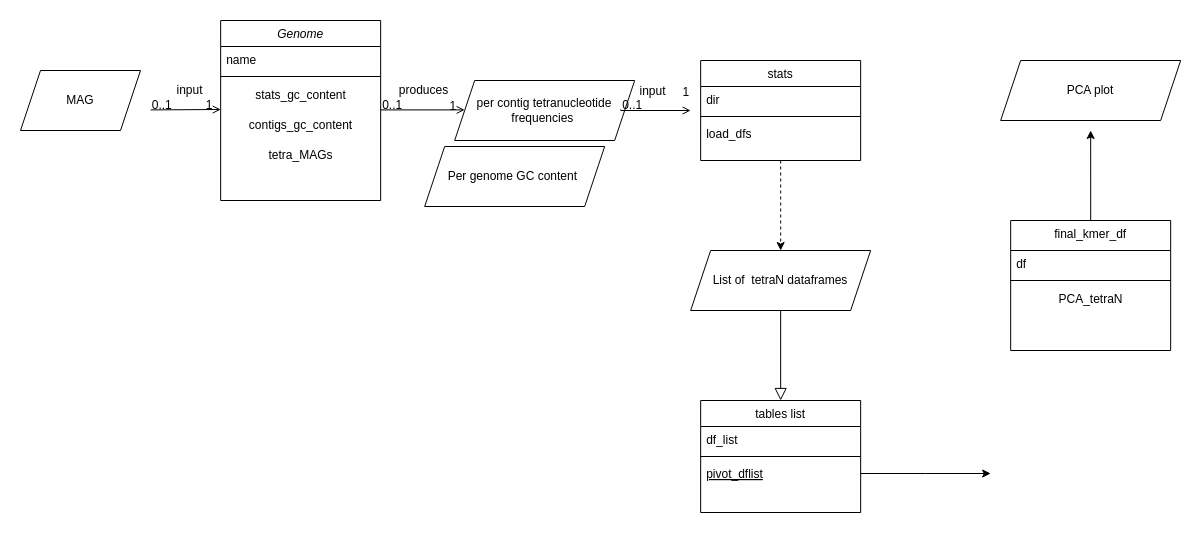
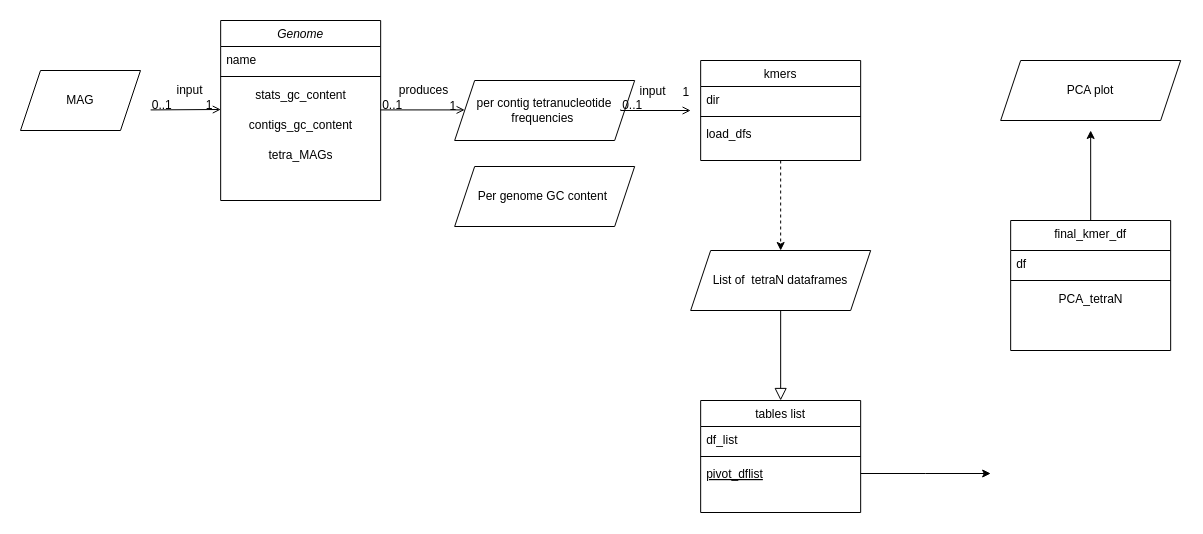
- <mxCell id="19" value="stats" style="swimlane;fontStyle=0;align=center;verticalAlign=top;childLayout=stackLayout;horizontal=1;startSize=26;horizontalStack=0;resizeParent=1;resizeLast=0;collapsible=1;marginBottom=0;rounded=0;shadow=0;strokeWidth=1;" parent="1" vertex="1"><mxGeometry x="700.16" y="60" width="160" height="100" as="geometry"><mxRectangle x="550" y="140" width="160" height="26" as="alternateBounds" /></mxGeometry></mxCell>
+ <mxCell id="19" value="kmers" style="swimlane;fontStyle=0;align=center;verticalAlign=top;childLayout=stackLayout;horizontal=1;startSize=26;horizontalStack=0;resizeParent=1;resizeLast=0;collapsible=1;marginBottom=0;rounded=0;shadow=0;strokeWidth=1;" parent="1" vertex="1"><mxGeometry x="700.16" y="60" width="160" height="100" as="geometry"><mxRectangle x="550" y="140" width="160" height="26" as="alternateBounds" /></mxGeometry></mxCell>
- <mxCell id="33" value="Per genome GC content&amp;nbsp;" style="shape=parallelogram;perimeter=parallelogramPerimeter;whiteSpace=wrap;html=1;fixedSize=1;" vertex="1" parent="1"><mxGeometry x="424.16" y="146" width="180" height="60" as="geometry" /></mxCell>
+ <mxCell id="33" value="Per genome GC content&amp;nbsp;" style="shape=parallelogram;perimeter=parallelogramPerimeter;whiteSpace=wrap;html=1;fixedSize=1;" vertex="1" parent="1"><mxGeometry x="454.16" y="166" width="180" height="60" as="geometry" /></mxCell>
